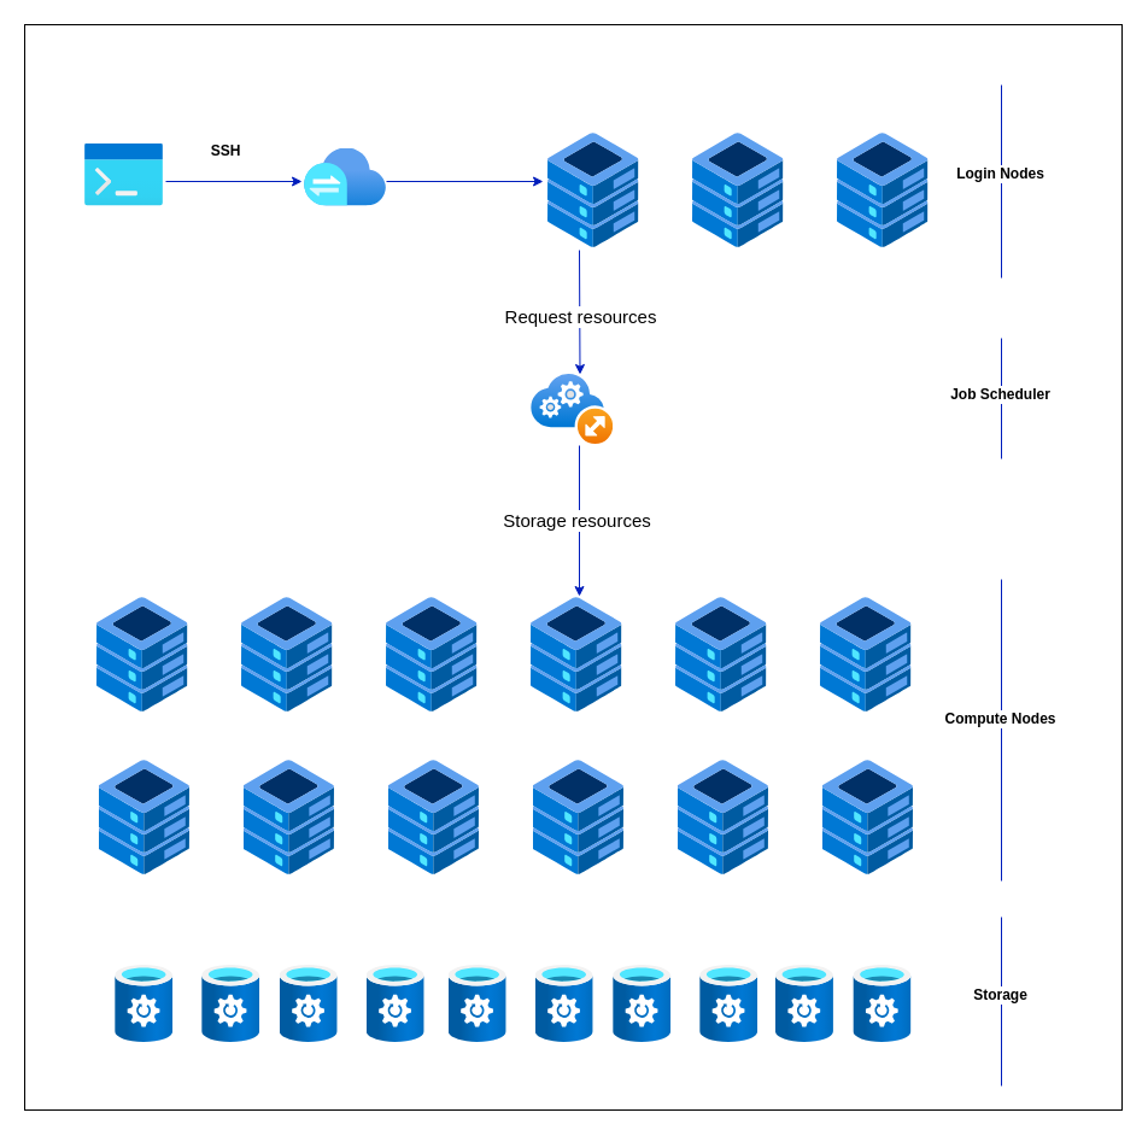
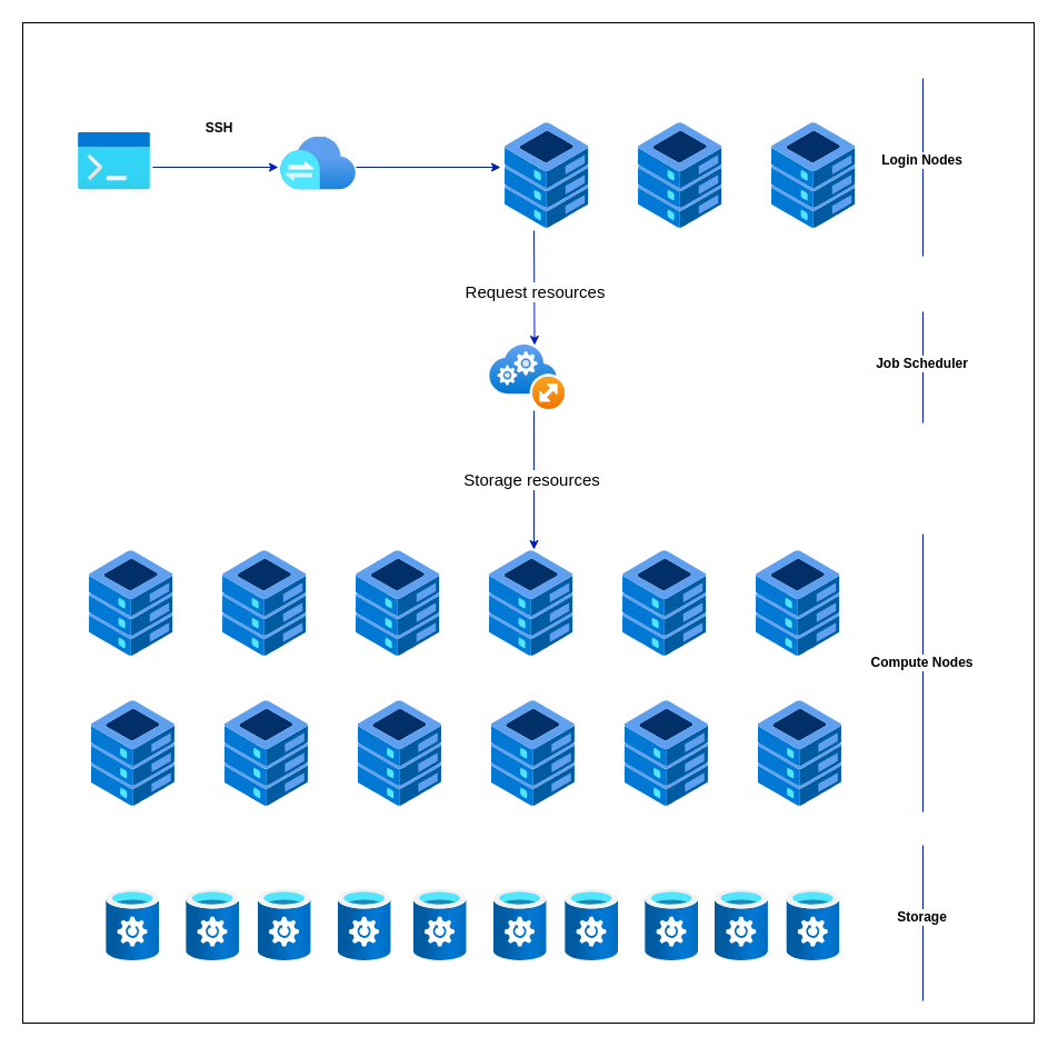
- <mxCell id="4" value="&lt;b&gt;SSH&lt;/b&gt;" style="text;html=1;align=center;verticalAlign=middle;whiteSpace=wrap;rounded=0;" parent="1" vertex="1"><mxGeometry x="157" y="110" width="60" height="30" as="geometry" /></mxCell>
+ <mxCell id="4" value="&lt;b&gt;SSH&lt;/b&gt;" style="text;html=1;align=center;verticalAlign=middle;whiteSpace=wrap;rounded=0;" parent="1" vertex="1"><mxGeometry x="167" y="100" width="60" height="30" as="geometry" /></mxCell>
